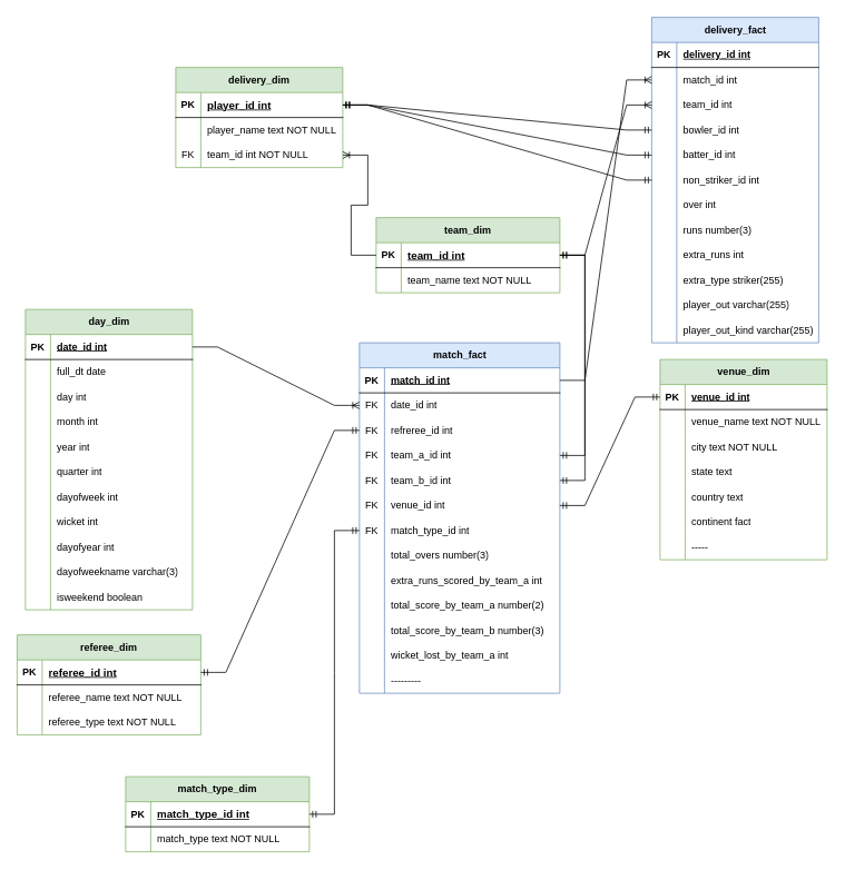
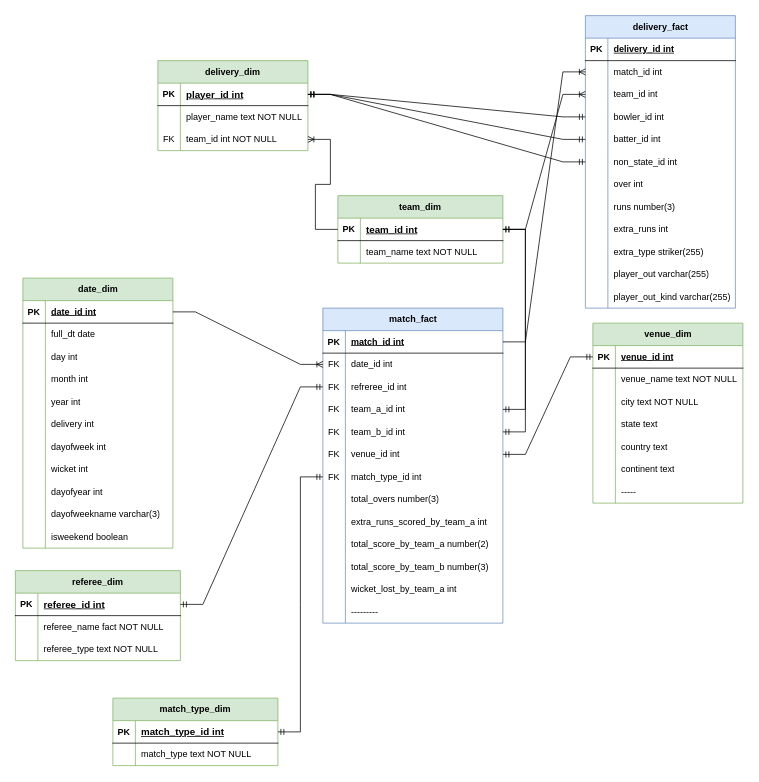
- <mxCell id="158" value="non_striker_id int" style="shape=partialRectangle;connectable=0;fillColor=none;top=0;left=0;bottom=0;right=0;align=left;spacingLeft=6;overflow=hidden;whiteSpace=wrap;html=1;" vertex="1" parent="156"><mxGeometry x="30" width="170" height="30" as="geometry"><mxRectangle width="170" height="30" as="alternateBounds" /></mxGeometry></mxCell>
+ <mxCell id="158" value="non_state_id int" style="shape=partialRectangle;connectable=0;fillColor=none;top=0;left=0;bottom=0;right=0;align=left;spacingLeft=6;overflow=hidden;whiteSpace=wrap;html=1;" vertex="1" parent="156"><mxGeometry x="30" width="170" height="30" as="geometry"><mxRectangle width="170" height="30" as="alternateBounds" /></mxGeometry></mxCell>
- <mxCell id="2" value="day_dim" style="shape=table;startSize=30;container=1;collapsible=1;childLayout=tableLayout;fixedRows=1;rowLines=0;fontStyle=1;align=center;resizeLast=1;html=1;fillColor=#d5e8d4;strokeColor=#82b366;" vertex="1" parent="1"><mxGeometry x="30" y="370" width="200" height="360" as="geometry" /></mxCell>
+ <mxCell id="2" value="date_dim" style="shape=table;startSize=30;container=1;collapsible=1;childLayout=tableLayout;fixedRows=1;rowLines=0;fontStyle=1;align=center;resizeLast=1;html=1;fillColor=#d5e8d4;strokeColor=#82b366;" vertex="1" parent="1"><mxGeometry x="30" y="370" width="200" height="360" as="geometry" /></mxCell>
- <mxCell id="20" value="quarter int" style="shape=partialRectangle;connectable=0;fillColor=none;top=0;left=0;bottom=0;right=0;align=left;spacingLeft=6;overflow=hidden;whiteSpace=wrap;html=1;" vertex="1" parent="18"><mxGeometry x="30" width="170" height="30" as="geometry"><mxRectangle width="170" height="30" as="alternateBounds" /></mxGeometry></mxCell>
+ <mxCell id="20" value="delivery int" style="shape=partialRectangle;connectable=0;fillColor=none;top=0;left=0;bottom=0;right=0;align=left;spacingLeft=6;overflow=hidden;whiteSpace=wrap;html=1;" vertex="1" parent="18"><mxGeometry x="30" width="170" height="30" as="geometry"><mxRectangle width="170" height="30" as="alternateBounds" /></mxGeometry></mxCell>
- <mxCell id="83" value="continent fact" style="shape=partialRectangle;connectable=0;fillColor=none;top=0;left=0;bottom=0;right=0;align=left;spacingLeft=6;overflow=hidden;whiteSpace=wrap;" vertex="1" parent="81"><mxGeometry x="30" width="170" height="30" as="geometry"><mxRectangle width="170" height="30" as="alternateBounds" /></mxGeometry></mxCell>
+ <mxCell id="83" value="continent text" style="shape=partialRectangle;connectable=0;fillColor=none;top=0;left=0;bottom=0;right=0;align=left;spacingLeft=6;overflow=hidden;whiteSpace=wrap;" vertex="1" parent="81"><mxGeometry x="30" width="170" height="30" as="geometry"><mxRectangle width="170" height="30" as="alternateBounds" /></mxGeometry></mxCell>
- <mxCell id="42" value="referee_name text NOT NULL" style="shape=partialRectangle;connectable=0;fillColor=none;top=0;left=0;bottom=0;right=0;align=left;spacingLeft=6;overflow=hidden;whiteSpace=wrap;html=1;" vertex="1" parent="40"><mxGeometry x="30" width="190" height="30" as="geometry"><mxRectangle width="190" height="30" as="alternateBounds" /></mxGeometry></mxCell>
+ <mxCell id="42" value="referee_name fact NOT NULL" style="shape=partialRectangle;connectable=0;fillColor=none;top=0;left=0;bottom=0;right=0;align=left;spacingLeft=6;overflow=hidden;whiteSpace=wrap;html=1;" vertex="1" parent="40"><mxGeometry x="30" width="190" height="30" as="geometry"><mxRectangle width="190" height="30" as="alternateBounds" /></mxGeometry></mxCell>
